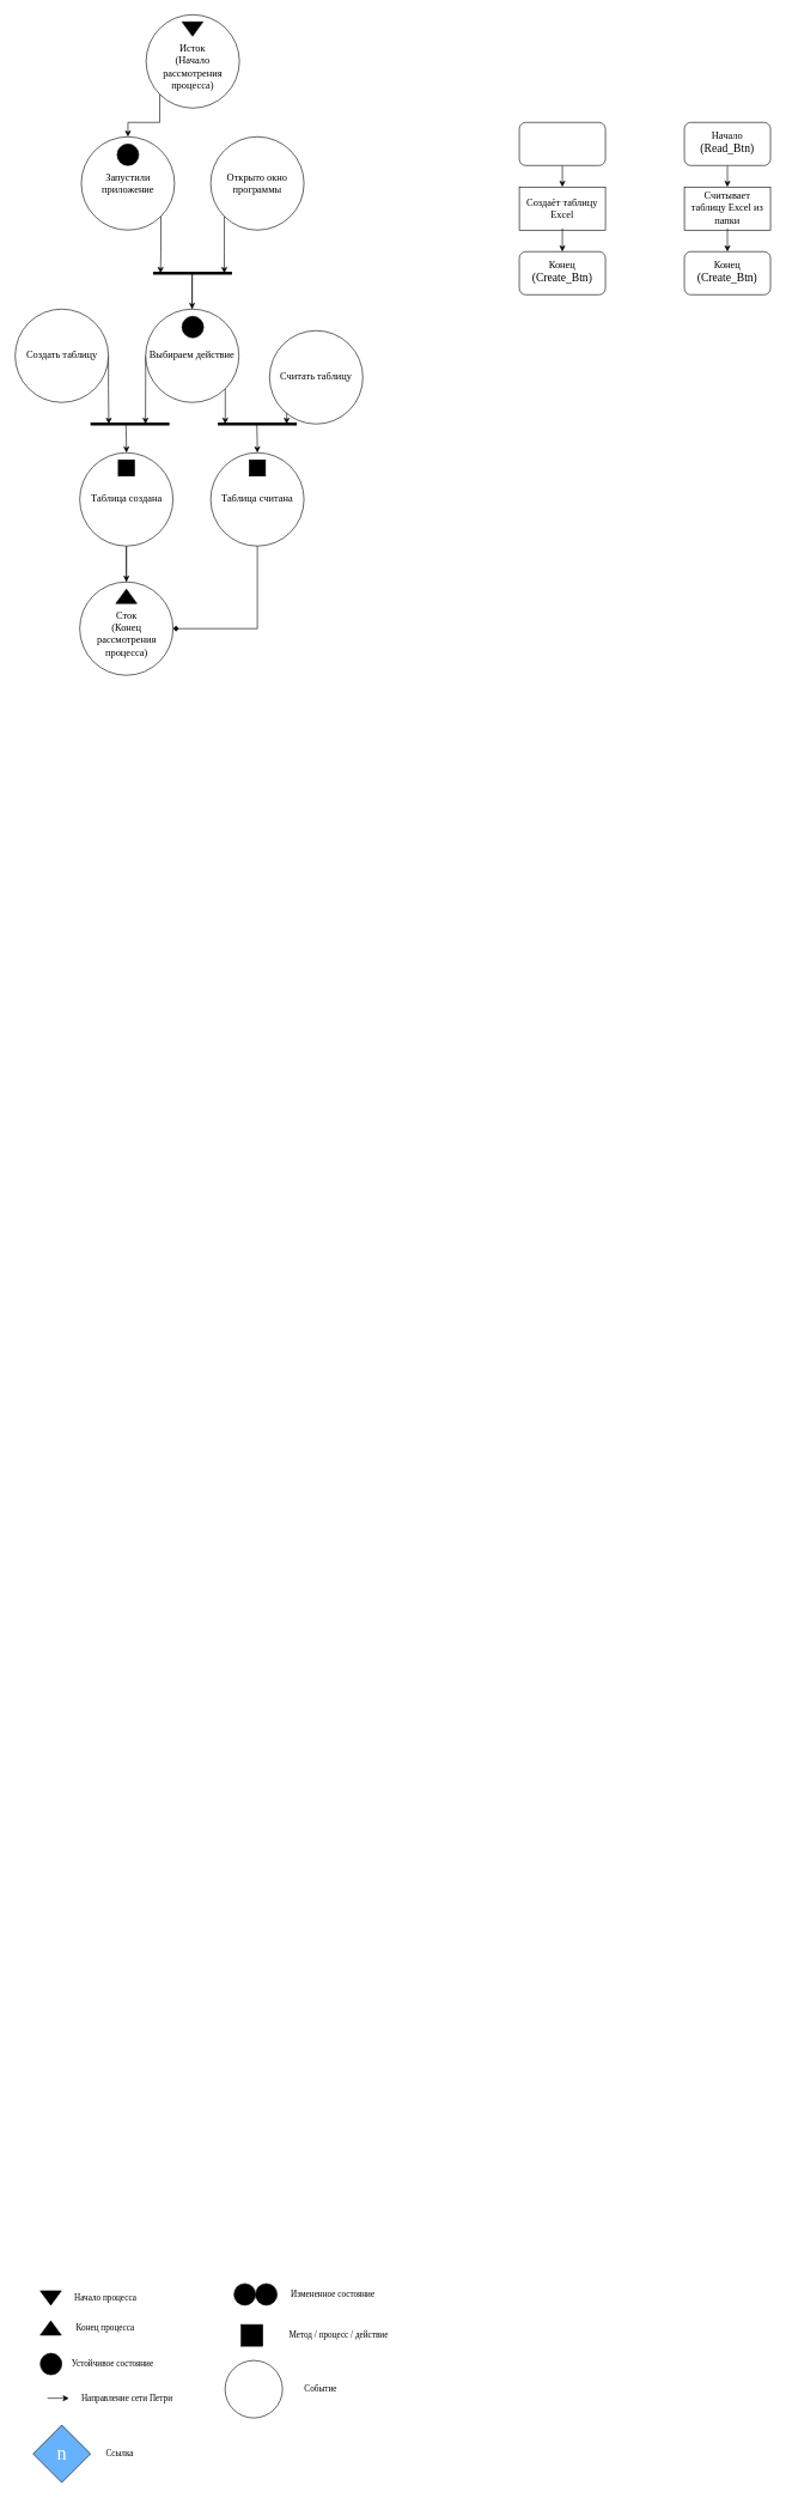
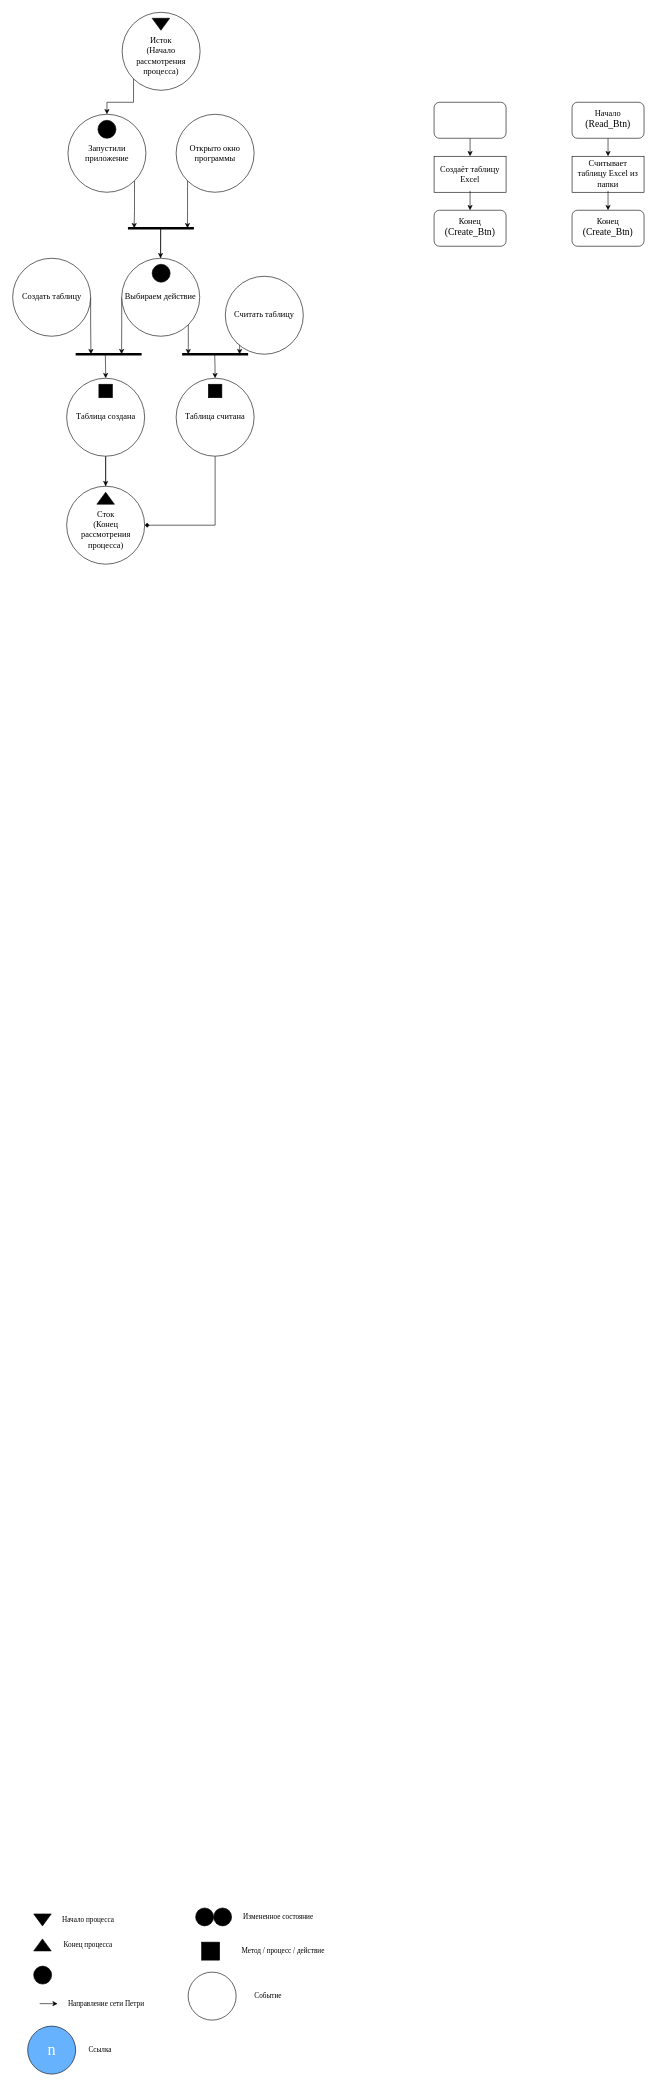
- <mxCell id="22" value="&lt;font face=&quot;Times New Roman&quot;&gt;Устойчивое состояние&lt;/font&gt;" style="text;html=1;align=center;verticalAlign=middle;resizable=0;points=[];autosize=1;strokeColor=none;fillColor=none;" parent="1" vertex="1"><mxGeometry x="85.51" y="3277" width="140" height="30" as="geometry" /></mxCell>
- <mxCell id="29" value="&lt;font color=&quot;#ffffff&quot; face=&quot;Times New Roman&quot; style=&quot;font-size: 27px;&quot;&gt;n&lt;/font&gt;" style="rhombus;whiteSpace=wrap;html=1;aspect=fixed;fillColor=#66B2FF;" parent="1" vertex="1"><mxGeometry x="45.5" y="3377" width="80" height="80" as="geometry" /></mxCell>
+ <mxCell id="29" value="&lt;font color=&quot;#ffffff&quot; face=&quot;Times New Roman&quot; style=&quot;font-size: 27px;&quot;&gt;n&lt;/font&gt;" style="ellipse;whiteSpace=wrap;html=1;aspect=fixed;fillColor=#66B2FF;" parent="1" vertex="1"><mxGeometry x="45.5" y="3377" width="80" height="80" as="geometry" /></mxCell>
